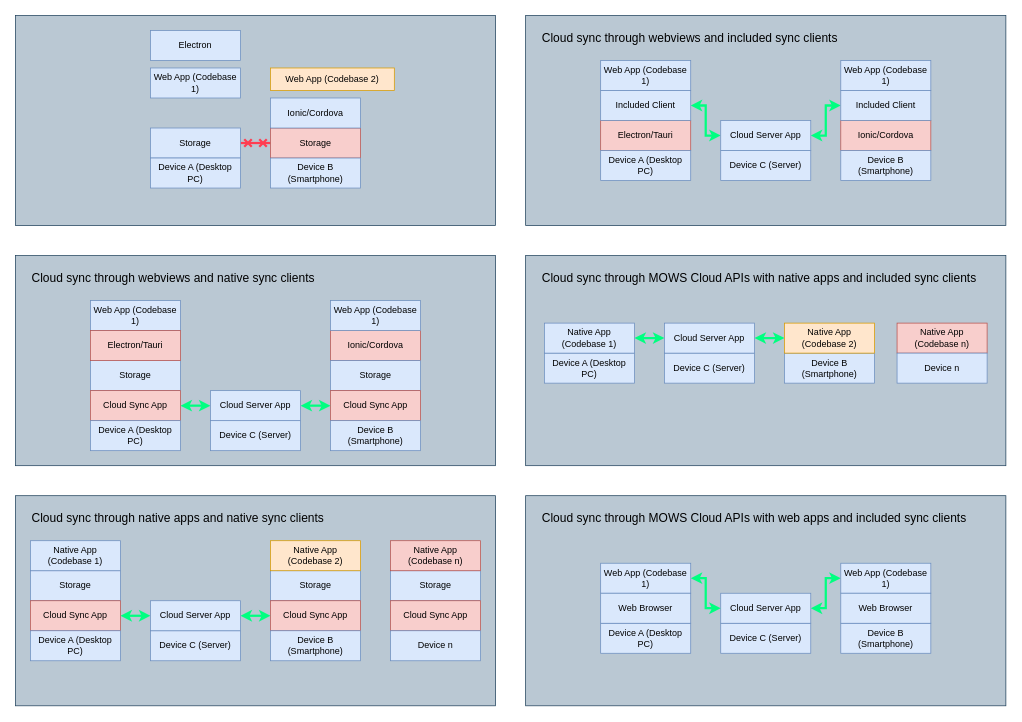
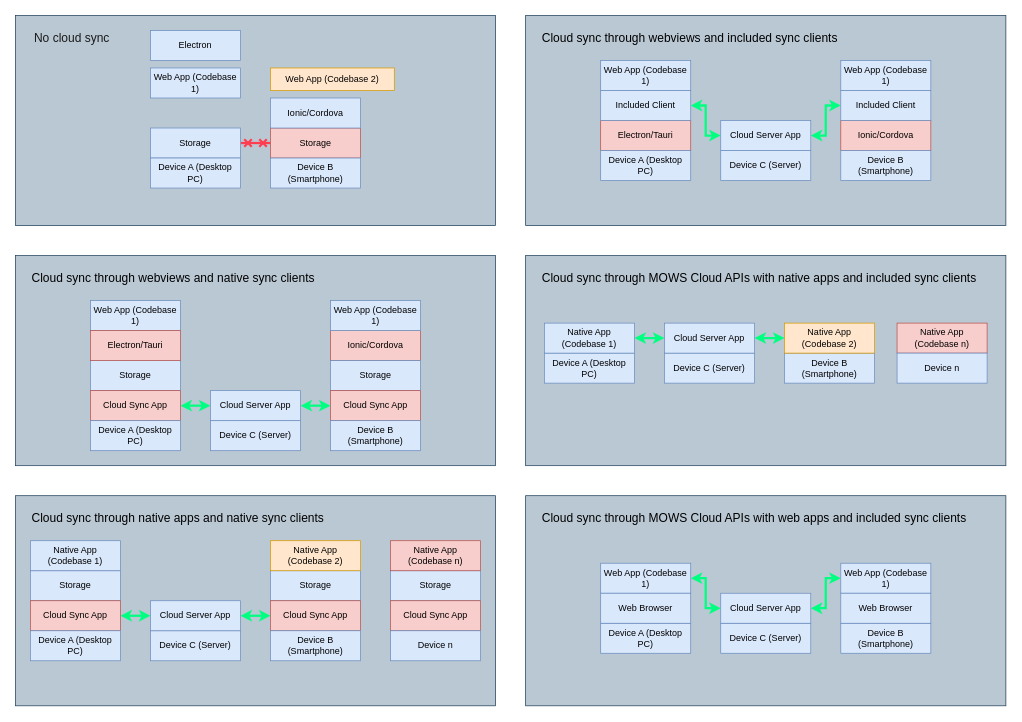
+ <mxCell id="51" value="&lt;font color=&quot;#1a1a1a&quot; style=&quot;font-size: 16px;&quot;&gt;&lt;span style=&quot;font-size: 16px;&quot;&gt;No cloud sync&lt;/span&gt;&lt;/font&gt;" style="text;html=1;align=center;verticalAlign=middle;resizable=0;points=[];autosize=1;strokeColor=none;fillColor=none;fontStyle=0;fontSize=16;" parent="1" vertex="1"><mxGeometry x="35" y="35" width="120" height="30" as="geometry" /></mxCell>
